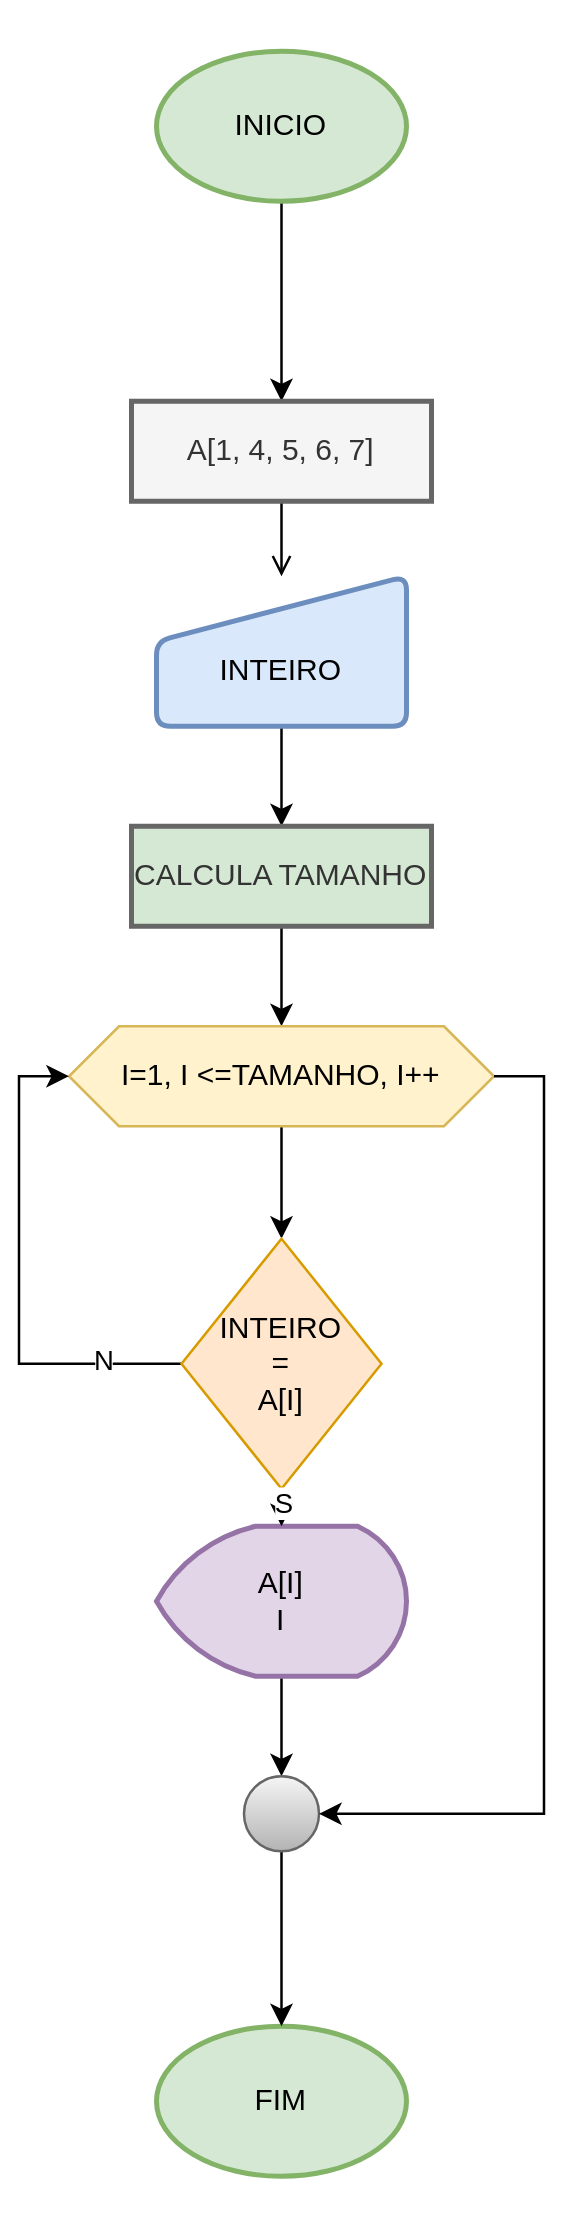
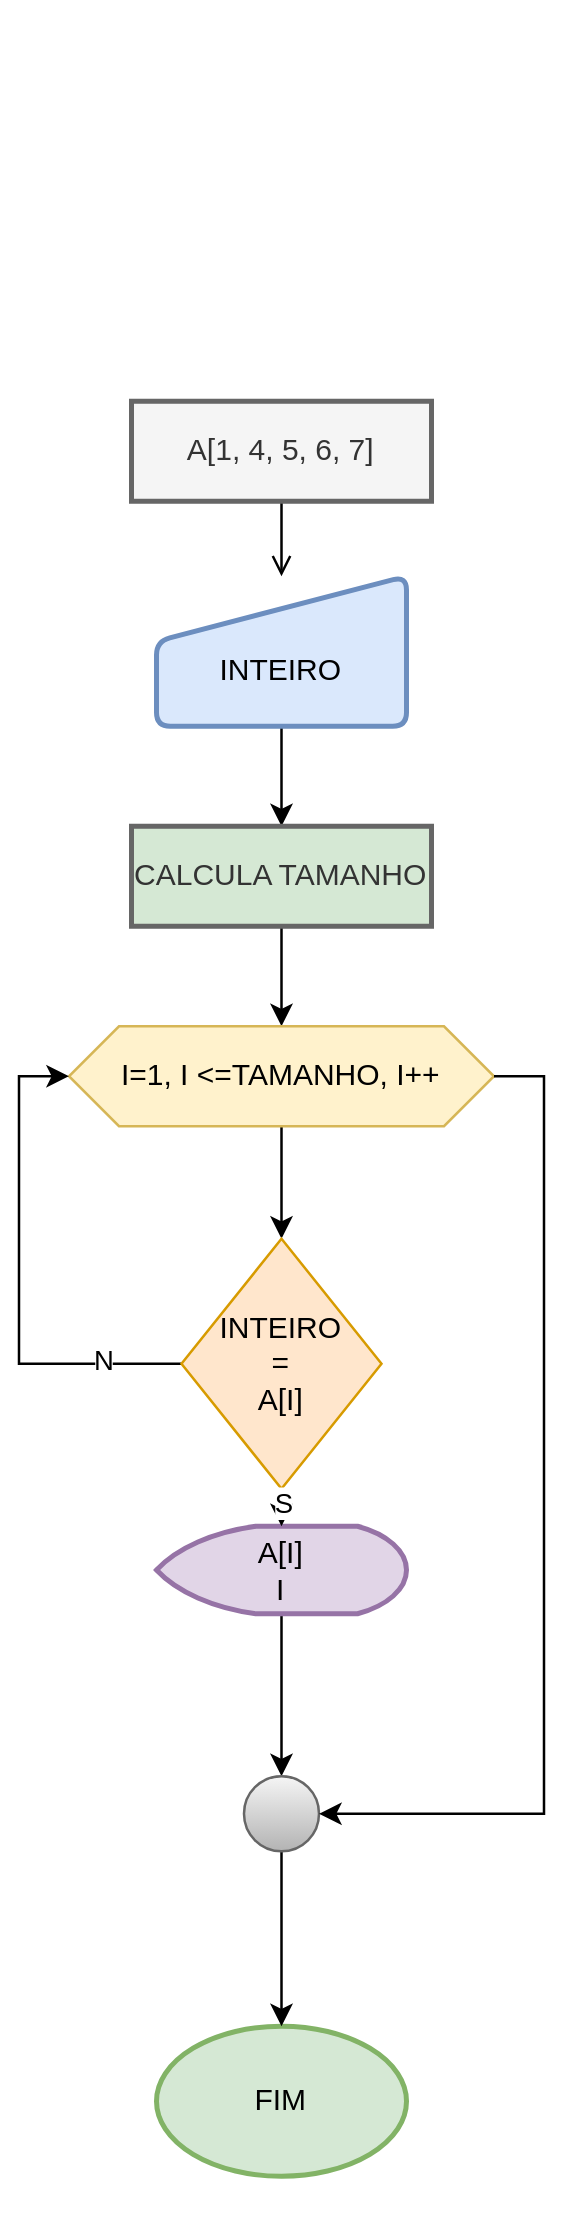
- <mxCell id="3" value="INICIO" style="strokeWidth=2;html=1;shape=mxgraph.flowchart.start_1;whiteSpace=wrap;fillColor=#d5e8d4;strokeColor=#82b366;" vertex="1" parent="1"><mxGeometry x="55" y="20" width="100" height="60" as="geometry" /></mxCell>
- <mxCell id="2" value="" style="edgeStyle=orthogonalEdgeStyle;rounded=0;orthogonalLoop=1;jettySize=auto;html=1;" edge="1" parent="1" source="3" target="6"><mxGeometry relative="1" as="geometry" /></mxCell>
- <mxCell id="17" value="A[I]&lt;div&gt;I&lt;/div&gt;" style="strokeWidth=2;html=1;shape=mxgraph.flowchart.display;whiteSpace=wrap;fillColor=#e1d5e7;strokeColor=#9673a6;" vertex="1" parent="1"><mxGeometry x="55" y="610" width="100" height="60" as="geometry" /></mxCell>
+ <mxCell id="17" value="A[I]&lt;div&gt;I&lt;/div&gt;" style="strokeWidth=2;html=1;shape=mxgraph.flowchart.display;whiteSpace=wrap;fillColor=#e1d5e7;strokeColor=#9673a6;" vertex="1" parent="1"><mxGeometry x="55" y="610" width="100" height="35" as="geometry" /></mxCell>
